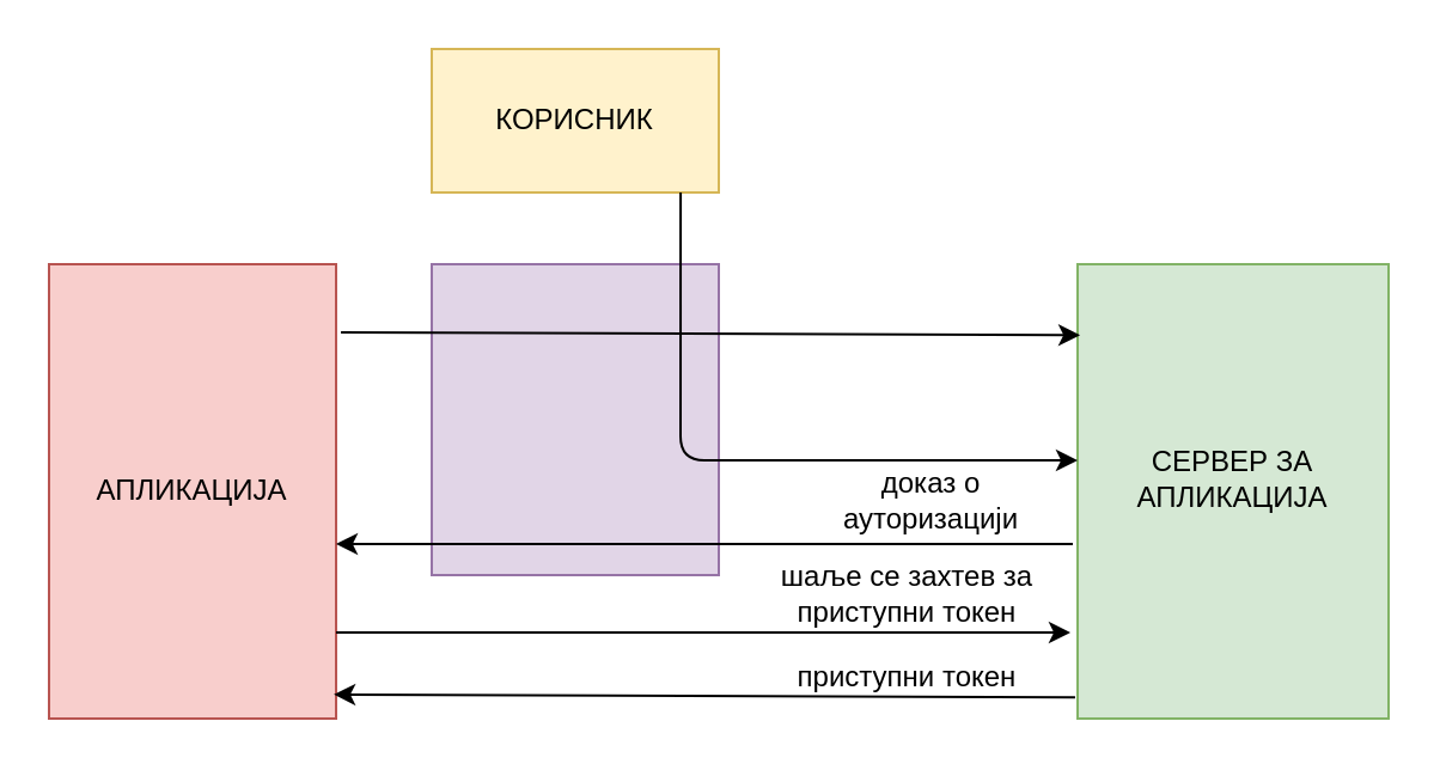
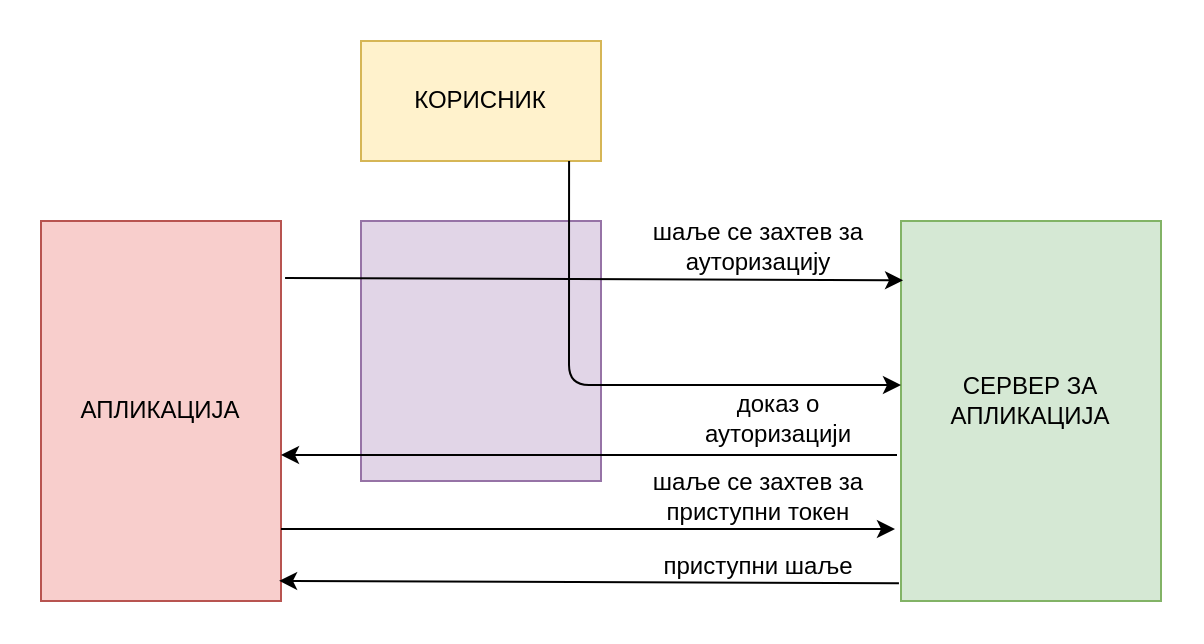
+ <mxCell id="10" value="шаље се захтев за ауторизацију" style="text;html=1;strokeColor=none;fillColor=none;align=center;verticalAlign=middle;whiteSpace=wrap;rounded=0;" parent="1" vertex="1"><mxGeometry x="324" y="108" width="110" height="30" as="geometry" /></mxCell>
- <mxCell id="17" value="приступни токен" style="text;html=1;strokeColor=none;fillColor=none;align=center;verticalAlign=middle;whiteSpace=wrap;rounded=0;" parent="1" vertex="1"><mxGeometry x="324" y="268" width="110" height="30" as="geometry" /></mxCell>
+ <mxCell id="17" value="приступни шаље" style="text;html=1;strokeColor=none;fillColor=none;align=center;verticalAlign=middle;whiteSpace=wrap;rounded=0;" parent="1" vertex="1"><mxGeometry x="324" y="268" width="110" height="30" as="geometry" /></mxCell>
